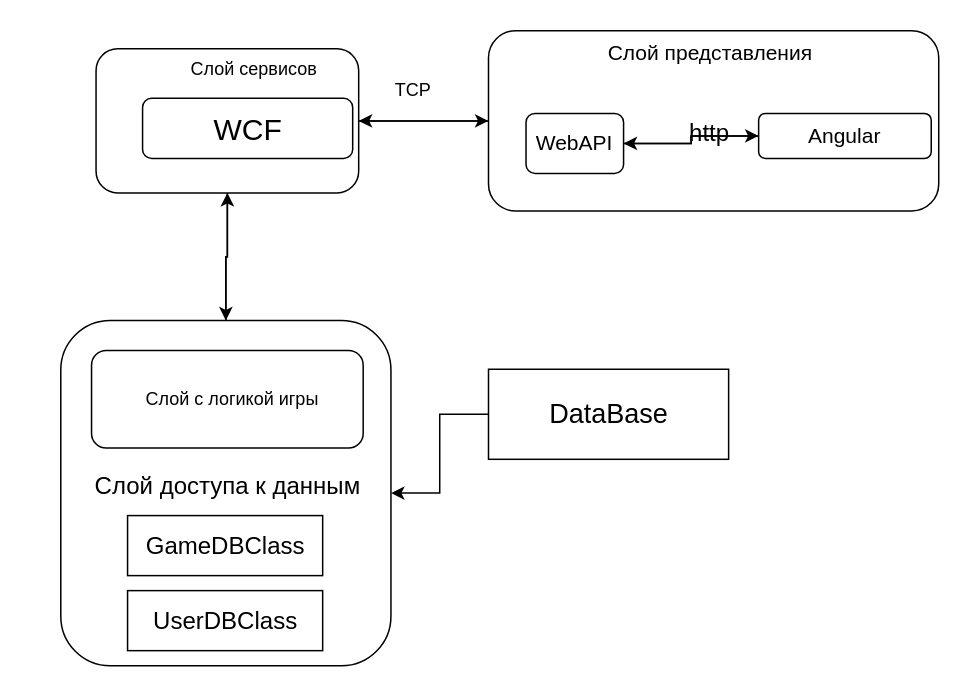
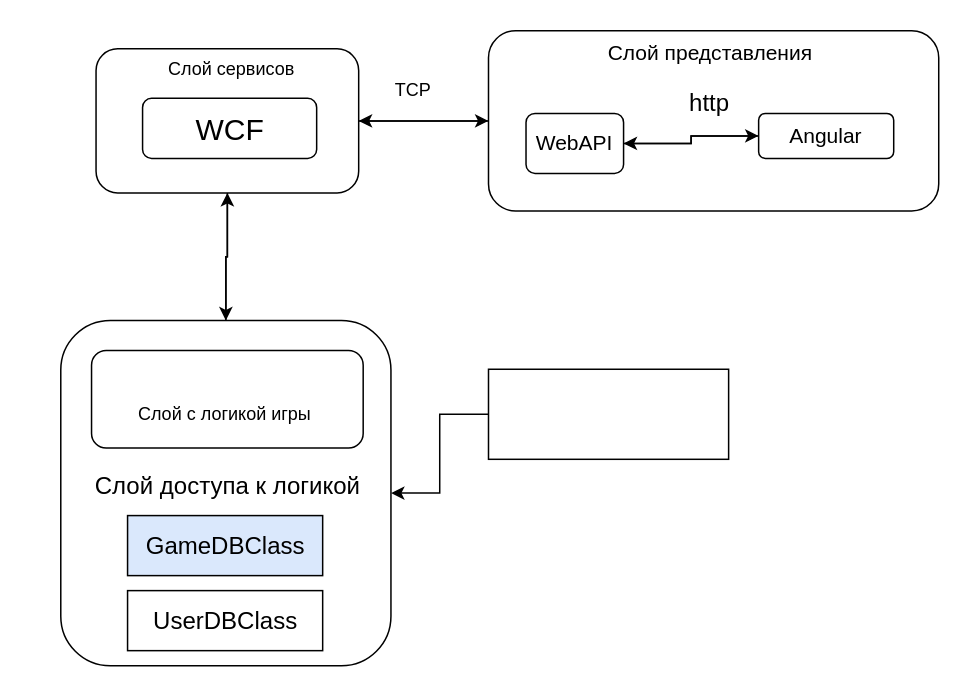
- <mxCell id="9" value="Слой сервисов" style="text;html=1;strokeColor=none;fillColor=none;align=center;verticalAlign=middle;whiteSpace=wrap;rounded=0;" parent="1" vertex="1"><mxGeometry x="103.5" y="36" width="130" height="20" as="geometry" /></mxCell>
+ <mxCell id="9" value="Слой сервисов" style="text;html=1;strokeColor=none;fillColor=none;align=center;verticalAlign=middle;whiteSpace=wrap;rounded=0;" parent="1" vertex="1"><mxGeometry x="88.5" y="36" width="130" height="20" as="geometry" /></mxCell>
- <mxCell id="10" value="&lt;font style=&quot;font-size: 20px&quot;&gt;WCF&lt;/font&gt;" style="rounded=1;whiteSpace=wrap;html=1;" parent="1" vertex="1"><mxGeometry x="94.5" y="65" width="140" height="40" as="geometry" /></mxCell>
+ <mxCell id="10" value="&lt;font style=&quot;font-size: 20px&quot;&gt;WCF&lt;/font&gt;" style="rounded=1;whiteSpace=wrap;html=1;" parent="1" vertex="1"><mxGeometry x="94.5" y="65" width="116" height="40" as="geometry" /></mxCell>
- <mxCell id="5" value="&lt;font style=&quot;font-size: 16px&quot;&gt;http&lt;/font&gt;" style="text;html=1;strokeColor=none;fillColor=none;align=center;verticalAlign=middle;whiteSpace=wrap;rounded=0;" parent="1" vertex="1"><mxGeometry x="450" y="78" width="45" height="20" as="geometry" /></mxCell>
+ <mxCell id="5" value="&lt;font style=&quot;font-size: 16px&quot;&gt;http&lt;/font&gt;" style="text;html=1;strokeColor=none;fillColor=none;align=center;verticalAlign=middle;whiteSpace=wrap;rounded=0;" parent="1" vertex="1"><mxGeometry x="450" y="58" width="45" height="20" as="geometry" /></mxCell>
- <mxCell id="23" value="&lt;font style=&quot;font-size: 14px&quot;&gt;Angular&lt;/font&gt;" style="rounded=1;whiteSpace=wrap;html=1;fillColor=none;" parent="1" vertex="1"><mxGeometry x="505" y="75" width="115" height="30" as="geometry" /></mxCell>
+ <mxCell id="23" value="&lt;font style=&quot;font-size: 14px&quot;&gt;Angular&lt;/font&gt;" style="rounded=1;whiteSpace=wrap;html=1;fillColor=none;" parent="1" vertex="1"><mxGeometry x="505" y="75" width="90" height="30" as="geometry" /></mxCell>
- <mxCell id="20" value="Слой с логикой игры" style="text;html=1;strokeColor=none;fillColor=none;align=center;verticalAlign=middle;whiteSpace=wrap;rounded=0;" parent="1" vertex="1"><mxGeometry x="91.5" y="255.5" width="125" height="20" as="geometry" /></mxCell>
+ <mxCell id="20" value="Слой с логикой игры" style="text;html=1;strokeColor=none;fillColor=none;align=center;verticalAlign=middle;whiteSpace=wrap;rounded=0;" parent="1" vertex="1"><mxGeometry x="86.5" y="265.5" width="125" height="20" as="geometry" /></mxCell>
- <mxCell id="19" value="&lt;font style=&quot;font-size: 18px&quot;&gt;DataBase&lt;/font&gt;" style="text;html=1;strokeColor=none;fillColor=none;align=center;verticalAlign=middle;whiteSpace=wrap;rounded=0;" parent="1" vertex="1"><mxGeometry x="343.5" y="255.5" width="123" height="40" as="geometry" /></mxCell>
- <mxCell id="14" value="&lt;font style=&quot;font-size: 16px&quot;&gt;Слой доступа к данным&lt;/font&gt;" style="text;html=1;strokeColor=none;fillColor=none;align=center;verticalAlign=middle;whiteSpace=wrap;rounded=0;" parent="1" vertex="1"><mxGeometry x="20.5" y="313" width="261" height="20" as="geometry" /></mxCell>
+ <mxCell id="14" value="&lt;font style=&quot;font-size: 16px&quot;&gt;Слой доступа к логикой&lt;/font&gt;" style="text;html=1;strokeColor=none;fillColor=none;align=center;verticalAlign=middle;whiteSpace=wrap;rounded=0;" parent="1" vertex="1"><mxGeometry x="20.5" y="313" width="261" height="20" as="geometry" /></mxCell>
- <mxCell id="15" value="&lt;font style=&quot;font-size: 16px&quot;&gt;GameDBClass&lt;/font&gt;" style="rounded=0;whiteSpace=wrap;html=1;" parent="1" vertex="1"><mxGeometry x="84.5" y="343" width="130" height="40" as="geometry" /></mxCell>
+ <mxCell id="15" value="&lt;font style=&quot;font-size: 16px&quot;&gt;GameDBClass&lt;/font&gt;" style="rounded=0;whiteSpace=wrap;html=1;fillColor=#dae8fc;" parent="1" vertex="1"><mxGeometry x="84.5" y="343" width="130" height="40" as="geometry" /></mxCell>
